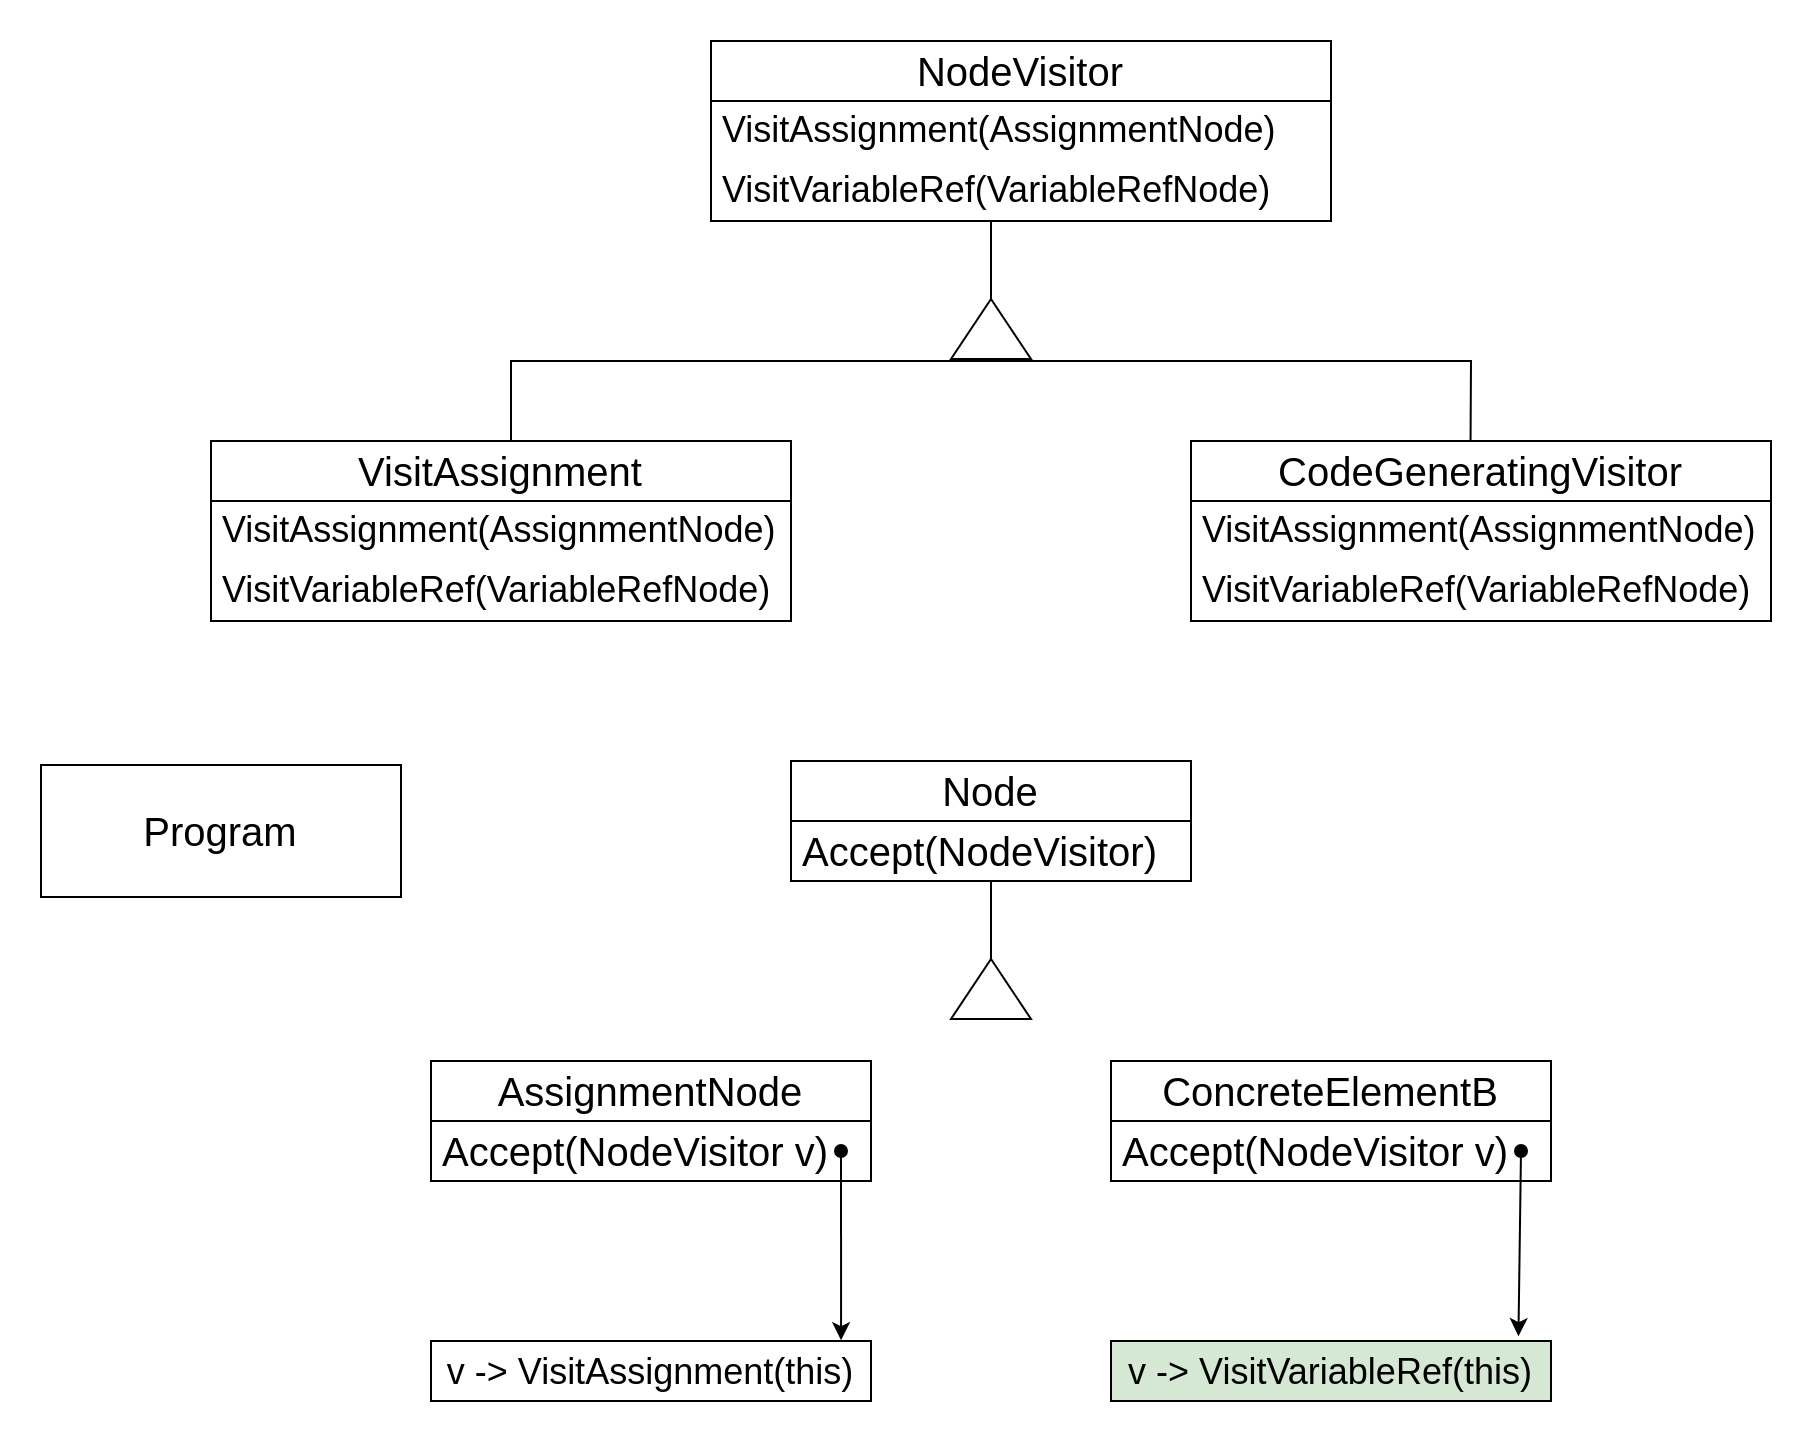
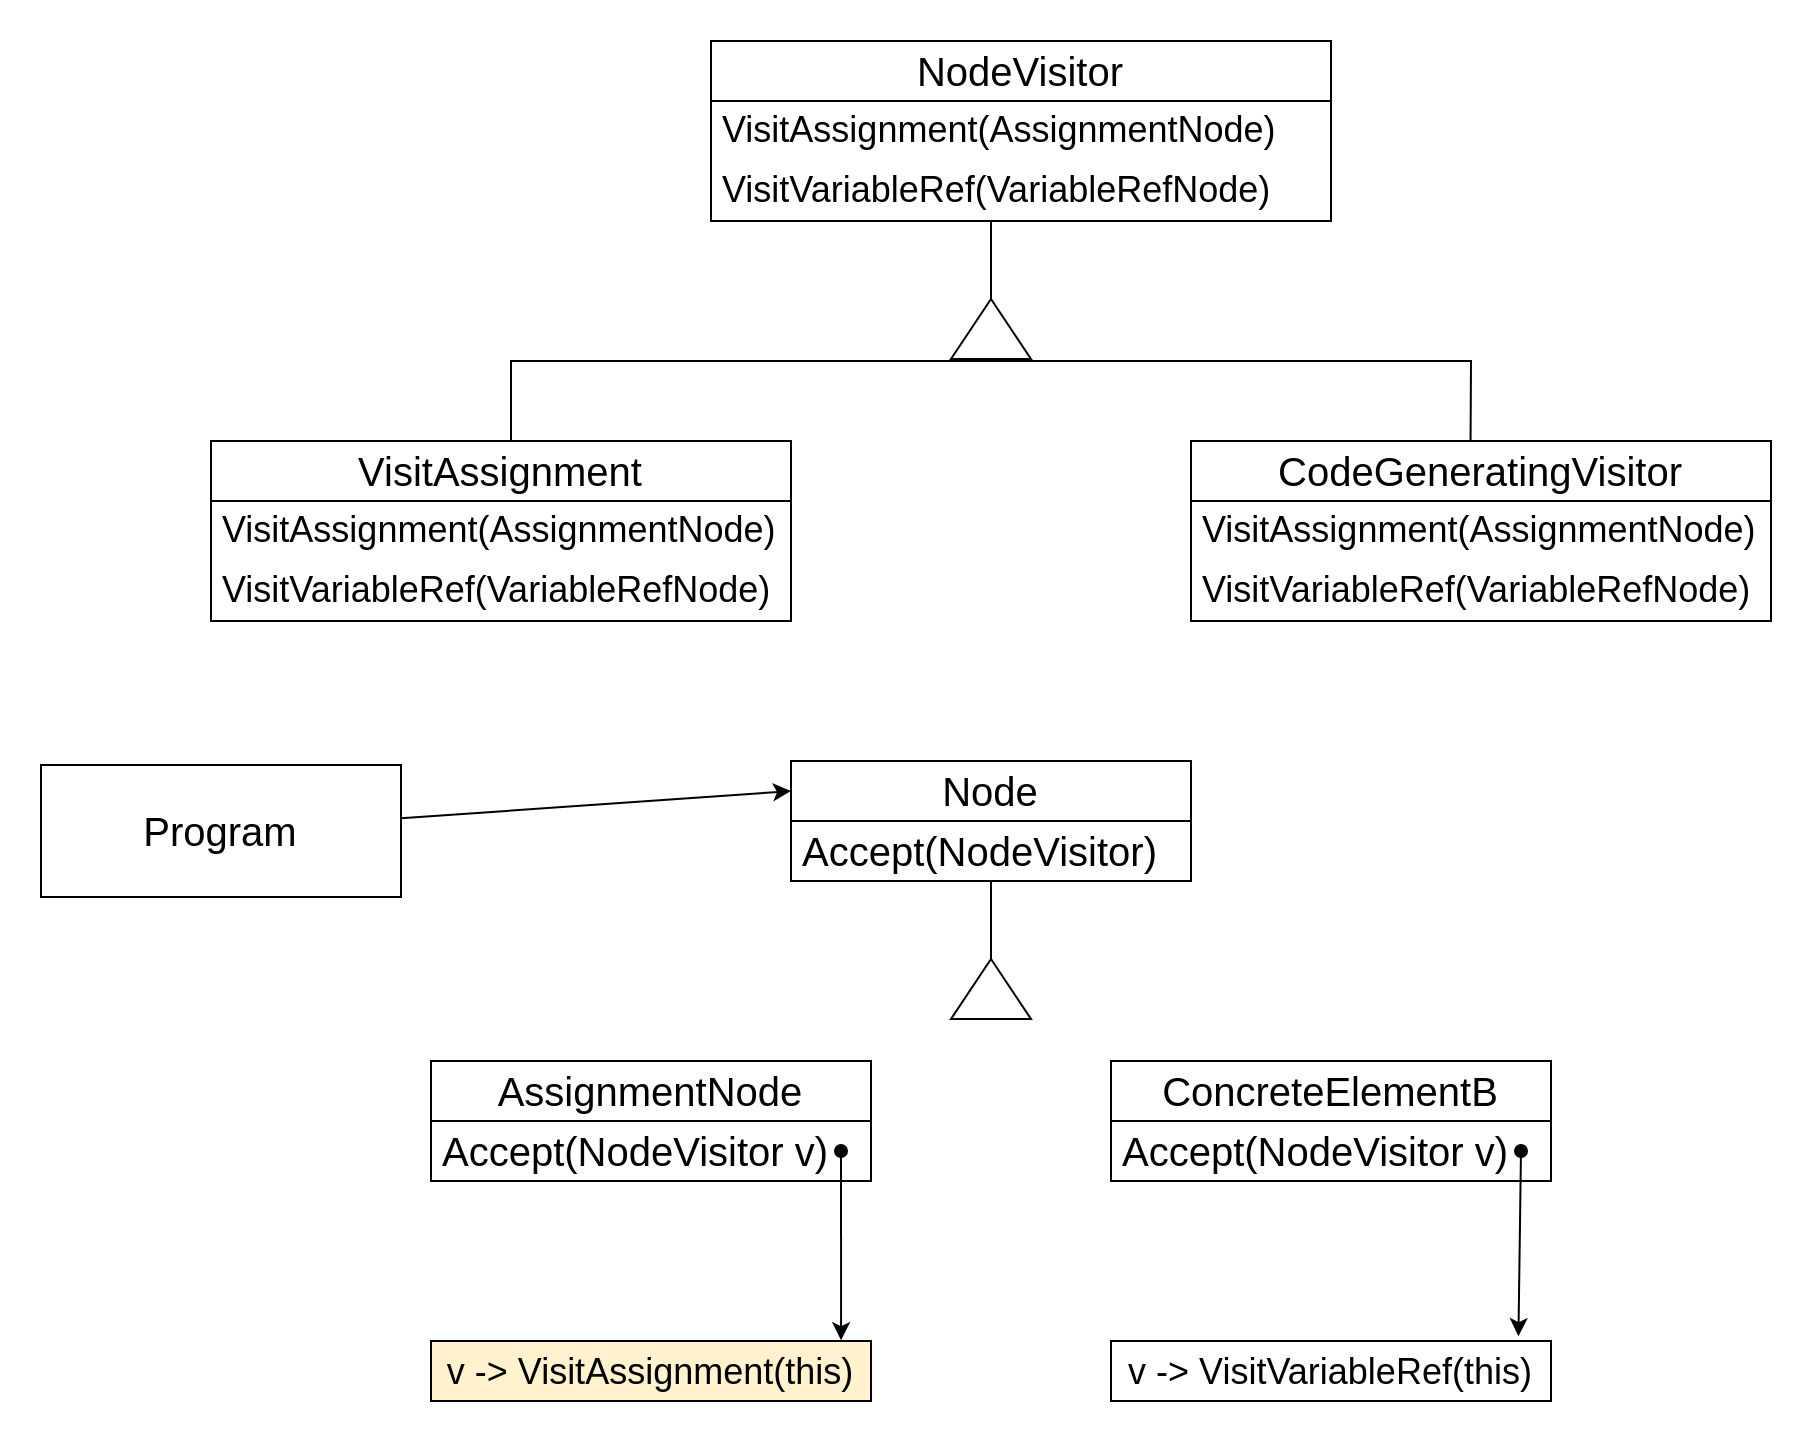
+ <mxCell id="22" style="edgeStyle=none;rounded=0;html=1;entryX=0;entryY=0.25;entryDx=0;entryDy=0;fontSize=20;endArrow=classic;endFill=1;" parent="1" source="23" target="14" edge="1"><mxGeometry relative="1" as="geometry" /></mxCell>
- <mxCell id="24" value="&lt;span style=&quot;font-size: 18px; text-align: left;&quot;&gt;v -&amp;gt; VisitAssignment(this)&lt;/span&gt;" style="rounded=0;whiteSpace=wrap;html=1;fontSize=20;" parent="1" vertex="1"><mxGeometry x="215" y="670" width="220" height="30" as="geometry" /></mxCell>
+ <mxCell id="24" value="&lt;span style=&quot;font-size: 18px; text-align: left;&quot;&gt;v -&amp;gt; VisitAssignment(this)&lt;/span&gt;" style="rounded=0;whiteSpace=wrap;html=1;fontSize=20;fillColor=#fff2cc;" parent="1" vertex="1"><mxGeometry x="215" y="670" width="220" height="30" as="geometry" /></mxCell>
- <mxCell id="25" value="&lt;span style=&quot;font-size: 18px; text-align: left;&quot;&gt;v -&amp;gt; VisitVariableRef(this)&lt;/span&gt;" style="rounded=0;whiteSpace=wrap;html=1;fontSize=20;fillColor=#d5e8d4;" parent="1" vertex="1"><mxGeometry x="555" y="670" width="220" height="30" as="geometry" /></mxCell>
+ <mxCell id="25" value="&lt;span style=&quot;font-size: 18px; text-align: left;&quot;&gt;v -&amp;gt; VisitVariableRef(this)&lt;/span&gt;" style="rounded=0;whiteSpace=wrap;html=1;fontSize=20;" parent="1" vertex="1"><mxGeometry x="555" y="670" width="220" height="30" as="geometry" /></mxCell>
